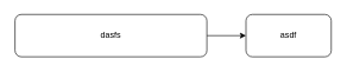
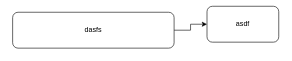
- <mxCell id="4" value="asdf" style="whiteSpace=wrap;html=1;rounded=1;" vertex="1" parent="1"><mxGeometry x="345" y="20" width="120" height="60" as="geometry" /></mxCell>
+ <mxCell id="4" value="asdf" style="whiteSpace=wrap;html=1;rounded=1;" vertex="1" parent="1"><mxGeometry x="345" y="10" width="120" height="60" as="geometry" /></mxCell>
